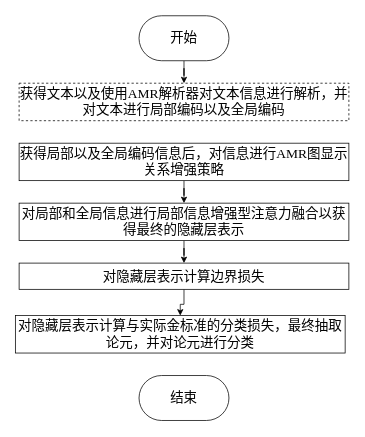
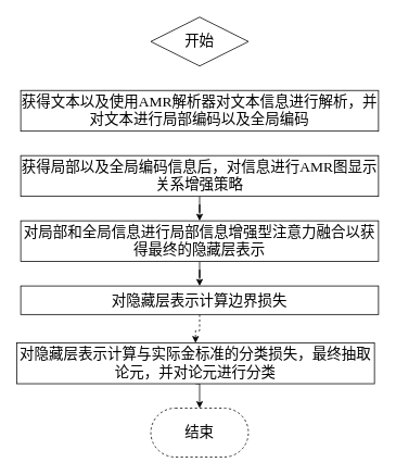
- <mxCell id="3" value="开始" style="rounded=1;whiteSpace=wrap;html=1;arcSize=50;fontFamily=宋体-简;fontSize=18;" vertex="1" parent="1"><mxGeometry x="185" y="20" width="120" height="60" as="geometry" /></mxCell>
+ <mxCell id="3" value="开始" style="rhombus;whiteSpace=wrap;html=1;arcSize=50;fontFamily=宋体-简;fontSize=18;" vertex="1" parent="1"><mxGeometry x="185" y="20" width="120" height="60" as="geometry" /></mxCell>
- <mxCell id="2" style="edgeStyle=orthogonalEdgeStyle;rounded=0;orthogonalLoop=1;jettySize=auto;html=1;entryX=0.5;entryY=0;entryDx=0;entryDy=0;fontFamily=宋体-简;fontSize=18;" edge="1" parent="1" source="3" target="4"><mxGeometry relative="1" as="geometry" /></mxCell>
- <mxCell id="4" value="获得文本以及使用AMR解析器对文本信息进行解析，并对文本进行局部编码以及全局编码" style="rounded=0;whiteSpace=wrap;html=1;fontFamily=宋体-简;fontSize=18;dashed=1;" vertex="1" parent="1"><mxGeometry x="25" y="110" width="440" height="50" as="geometry" /></mxCell>
+ <mxCell id="4" value="获得文本以及使用AMR解析器对文本信息进行解析，并对文本进行局部编码以及全局编码" style="rounded=0;whiteSpace=wrap;html=1;fontFamily=宋体-简;fontSize=18;" vertex="1" parent="1"><mxGeometry x="25" y="110" width="440" height="50" as="geometry" /></mxCell>
- <mxCell id="9" style="edgeStyle=orthogonalEdgeStyle;rounded=0;orthogonalLoop=1;jettySize=auto;html=1;fontFamily=宋体-简;fontSize=18;" edge="1" parent="1" source="10" target="12"><mxGeometry relative="1" as="geometry" /></mxCell>
+ <mxCell id="9" style="edgeStyle=orthogonalEdgeStyle;rounded=0;orthogonalLoop=1;jettySize=auto;html=1;fontFamily=宋体-简;fontSize=18;dashed=1;" edge="1" parent="1" source="10" target="12"><mxGeometry relative="1" as="geometry" /></mxCell>
+ <mxCell id="11" style="edgeStyle=orthogonalEdgeStyle;rounded=0;orthogonalLoop=1;jettySize=auto;html=1;exitX=0.5;exitY=1;exitDx=0;exitDy=0;entryX=0.5;entryY=0;entryDx=0;entryDy=0;fontFamily=宋体-简;fontSize=18;" edge="1" parent="1" source="12" target="13"><mxGeometry relative="1" as="geometry" /></mxCell>
- <mxCell id="13" value="结束" style="rounded=1;whiteSpace=wrap;html=1;arcSize=50;fontFamily=宋体-简;fontSize=18;" vertex="1" parent="1"><mxGeometry x="185" y="500" width="120" height="60" as="geometry" /></mxCell>
+ <mxCell id="13" value="结束" style="rounded=1;whiteSpace=wrap;html=1;arcSize=50;fontFamily=宋体-简;fontSize=18;dashed=1;" vertex="1" parent="1"><mxGeometry x="185" y="500" width="120" height="60" as="geometry" /></mxCell>
